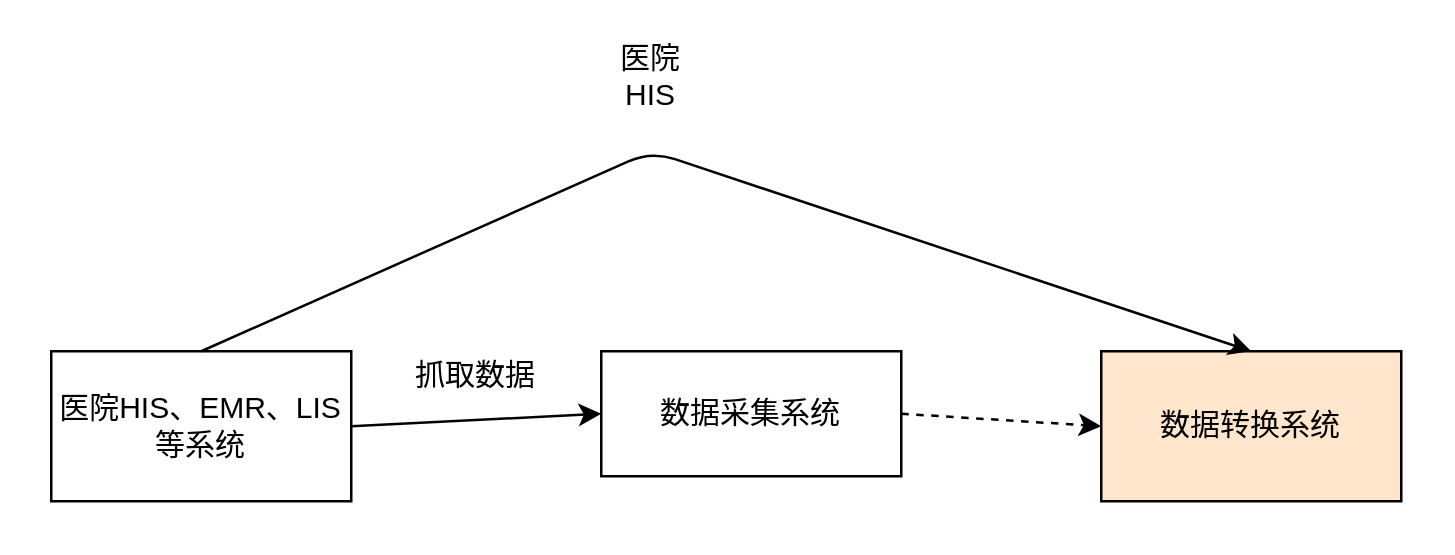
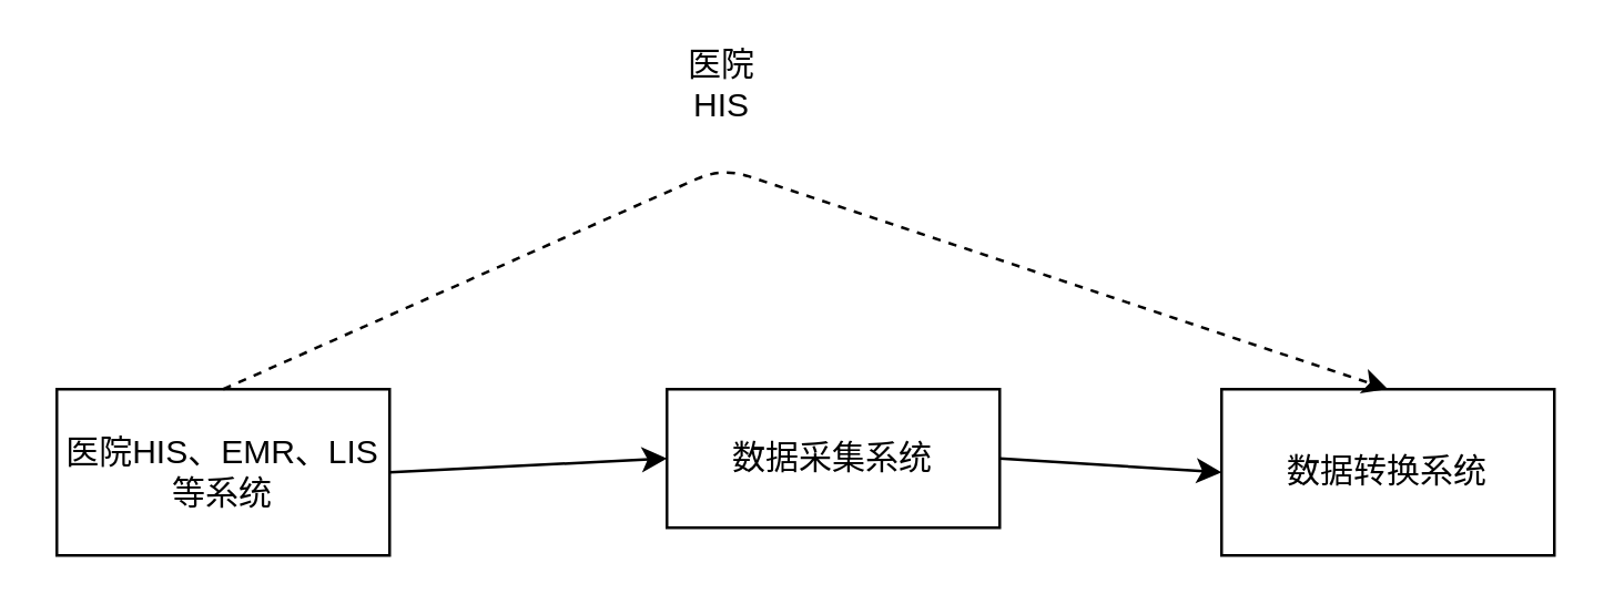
- <mxCell id="8" value="" style="endArrow=classic;html=1;exitX=0.5;exitY=0;exitDx=0;exitDy=0;entryX=0.5;entryY=0;entryDx=0;entryDy=0;" parent="1" source="2" target="4" edge="1"><mxGeometry width="50" height="50" relative="1" as="geometry"><mxPoint x="400" y="330" as="sourcePoint" /><mxPoint x="240" y="30" as="targetPoint" /><Array as="points"><mxPoint x="260" y="60" /></Array></mxGeometry></mxCell>
+ <mxCell id="8" value="" style="endArrow=classic;html=1;exitX=0.5;exitY=0;exitDx=0;exitDy=0;entryX=0.5;entryY=0;entryDx=0;entryDy=0;dashed=1;" parent="1" source="2" target="4" edge="1"><mxGeometry width="50" height="50" relative="1" as="geometry"><mxPoint x="400" y="330" as="sourcePoint" /><mxPoint x="240" y="30" as="targetPoint" /><Array as="points"><mxPoint x="260" y="60" /></Array></mxGeometry></mxCell>
- <mxCell id="6" value="抓取数据" style="text;html=1;strokeColor=none;fillColor=none;align=center;verticalAlign=middle;whiteSpace=wrap;rounded=0;" parent="1" vertex="1"><mxGeometry x="160" y="140" width="60" height="20" as="geometry" /></mxCell>
- <mxCell id="7" value="" style="endArrow=classic;html=1;exitX=1;exitY=0.5;exitDx=0;exitDy=0;entryX=0;entryY=0.5;entryDx=0;entryDy=0;dashed=1;" parent="1" source="3" target="4" edge="1"><mxGeometry width="50" height="50" relative="1" as="geometry"><mxPoint x="380" y="230" as="sourcePoint" /><mxPoint x="480" y="230" as="targetPoint" /></mxGeometry></mxCell>
+ <mxCell id="7" value="" style="endArrow=classic;html=1;exitX=1;exitY=0.5;exitDx=0;exitDy=0;entryX=0;entryY=0.5;entryDx=0;entryDy=0;" parent="1" source="3" target="4" edge="1"><mxGeometry width="50" height="50" relative="1" as="geometry"><mxPoint x="380" y="230" as="sourcePoint" /><mxPoint x="480" y="230" as="targetPoint" /></mxGeometry></mxCell>
- <mxCell id="4" value="数据转换系统" style="rounded=0;whiteSpace=wrap;html=1;fillColor=#ffe6cc;" parent="1" vertex="1"><mxGeometry x="440" y="140" width="120" height="60" as="geometry" /></mxCell>
+ <mxCell id="4" value="数据转换系统" style="rounded=0;whiteSpace=wrap;html=1;" parent="1" vertex="1"><mxGeometry x="440" y="140" width="120" height="60" as="geometry" /></mxCell>
